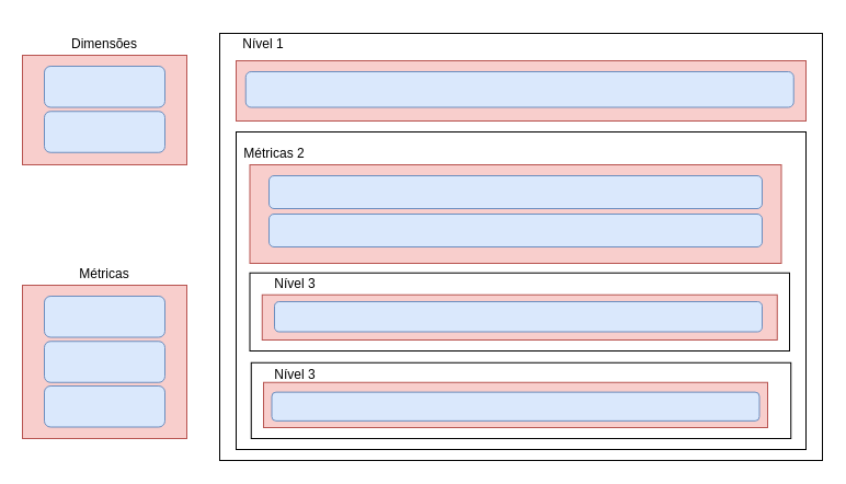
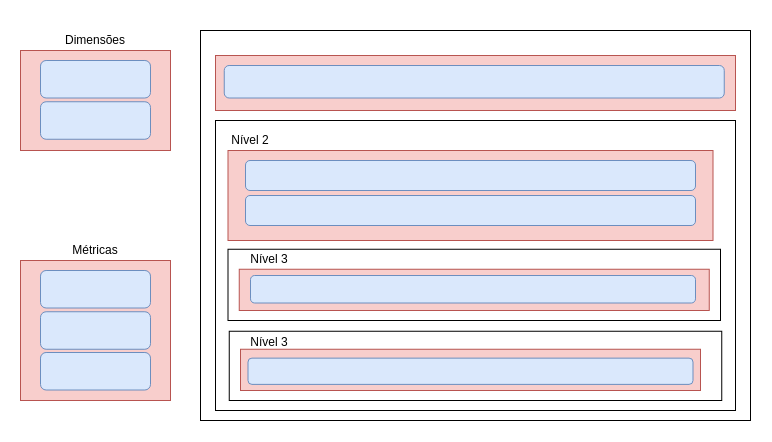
- <mxCell id="7" value="Nível 1" style="text;html=1;strokeColor=none;fillColor=none;align=center;verticalAlign=middle;whiteSpace=wrap;rounded=0;" parent="1" vertex="1"><mxGeometry x="200" y="30" width="80" height="20" as="geometry" /></mxCell>
- <mxCell id="9" value="Métricas 2" style="text;html=1;strokeColor=none;fillColor=none;align=center;verticalAlign=middle;whiteSpace=wrap;rounded=0;" parent="1" vertex="1"><mxGeometry x="210" y="130" width="80" height="20" as="geometry" /></mxCell>
+ <mxCell id="9" value="Nível 2" style="text;html=1;strokeColor=none;fillColor=none;align=center;verticalAlign=middle;whiteSpace=wrap;rounded=0;" parent="1" vertex="1"><mxGeometry x="210" y="130" width="80" height="20" as="geometry" /></mxCell>
